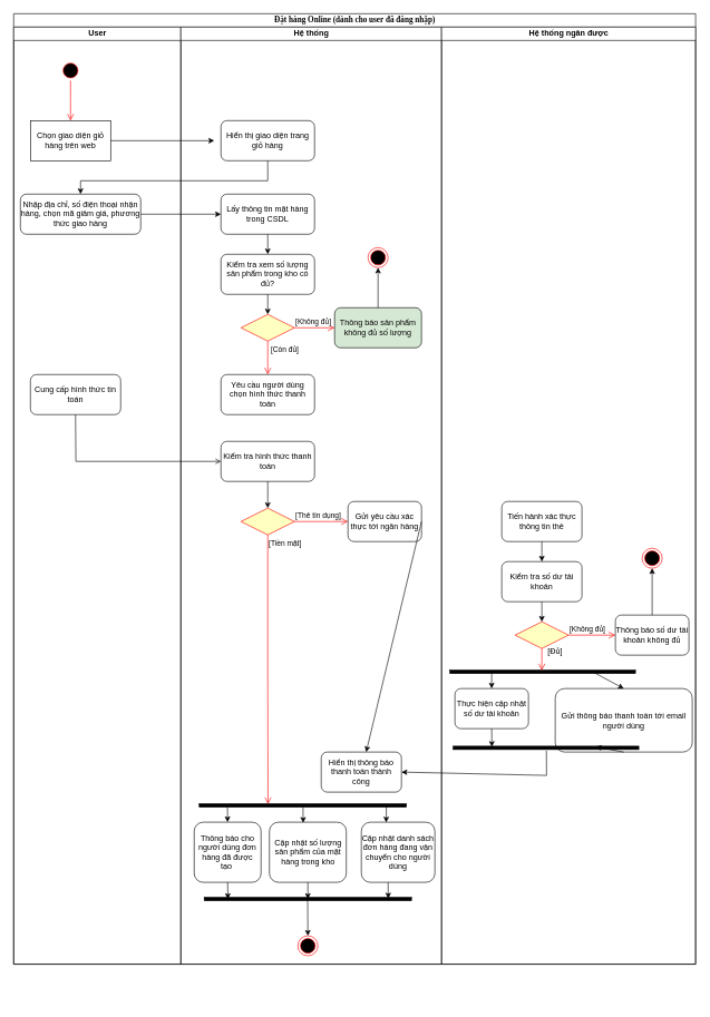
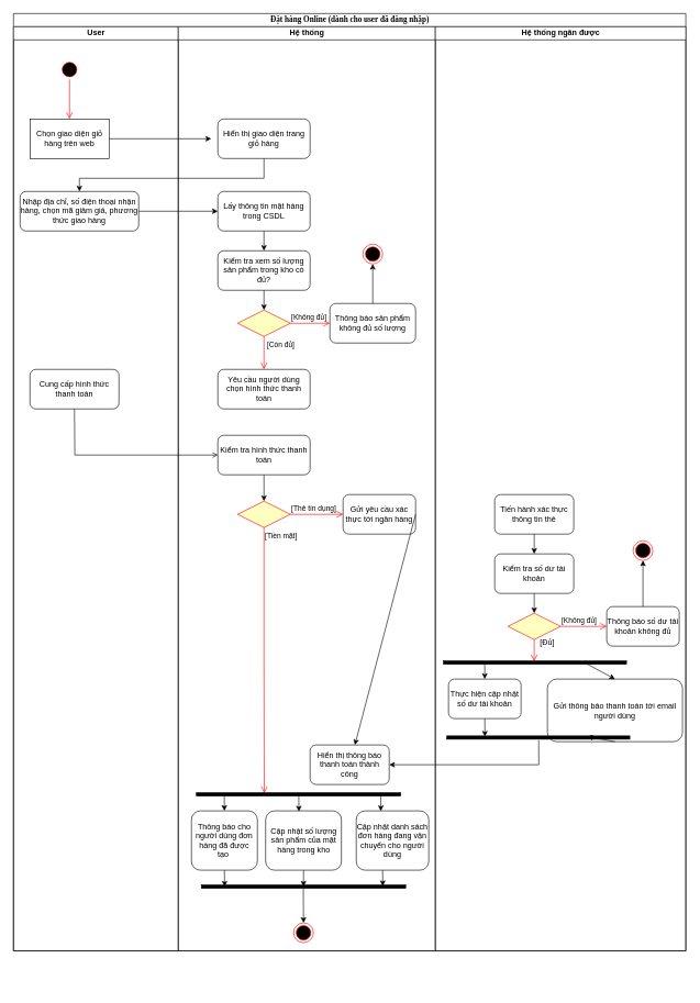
- <mxCell id="13" value="Thông báo sản phẩm không đủ số lượng" style="rounded=1;whiteSpace=wrap;html=1;fillColor=#d5e8d4;" parent="9" vertex="1"><mxGeometry x="230" y="420" width="130" height="60" as="geometry" /></mxCell>
+ <mxCell id="13" value="Thông báo sản phẩm không đủ số lượng" style="rounded=1;whiteSpace=wrap;html=1;" parent="9" vertex="1"><mxGeometry x="230" y="420" width="130" height="60" as="geometry" /></mxCell>
- <mxCell id="8" value="Cung cấp hình thức tin toán" style="rounded=1;whiteSpace=wrap;html=1;" parent="3" vertex="1"><mxGeometry x="25" y="520" width="135" height="60" as="geometry" /></mxCell>
+ <mxCell id="8" value="Cung cấp hình thức thanh toán" style="rounded=1;whiteSpace=wrap;html=1;" parent="3" vertex="1"><mxGeometry x="25" y="520" width="135" height="60" as="geometry" /></mxCell>
- <mxCell id="23" value="Hiển thị thông báo thanh toán thành công" style="rounded=1;whiteSpace=wrap;html=1;" parent="9" vertex="1"><mxGeometry x="210" y="1085" width="120" height="60" as="geometry" /></mxCell>
+ <mxCell id="23" value="Hiển thị thông báo thanh toán thành công" style="rounded=1;whiteSpace=wrap;html=1;" parent="9" vertex="1"><mxGeometry x="200" y="1090" width="120" height="60" as="geometry" /></mxCell>
